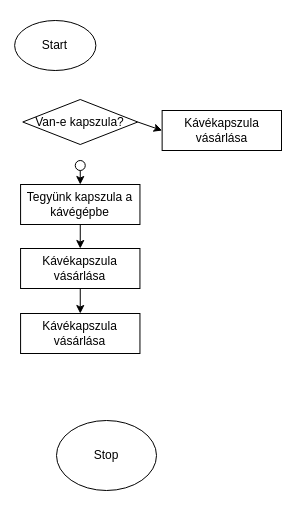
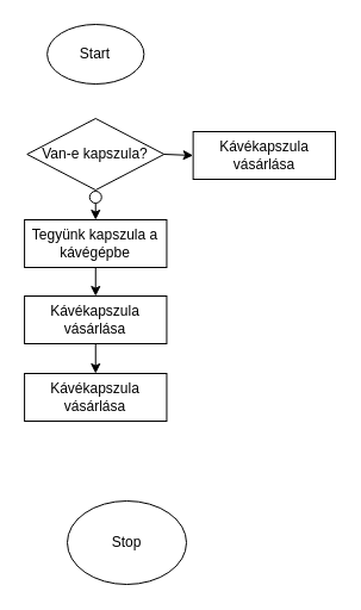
- <mxCell id="2" value="Start" style="ellipse;whiteSpace=wrap;html=1;" vertex="1" parent="1"><mxGeometry x="14.13" y="20" width="81.25" height="50" as="geometry" /></mxCell>
+ <mxCell id="2" value="Start" style="ellipse;whiteSpace=wrap;html=1;" vertex="1" parent="1"><mxGeometry x="39.13" y="20" width="81.25" height="50" as="geometry" /></mxCell>
- <mxCell id="4" value="Van-e kapszula?" style="rhombus;whiteSpace=wrap;html=1;" vertex="1" parent="1"><mxGeometry x="22.26" y="99" width="115" height="45" as="geometry" /></mxCell>
+ <mxCell id="4" value="Van-e kapszula?" style="rhombus;whiteSpace=wrap;html=1;" vertex="1" parent="1"><mxGeometry x="22.26" y="99" width="115" height="60" as="geometry" /></mxCell>
